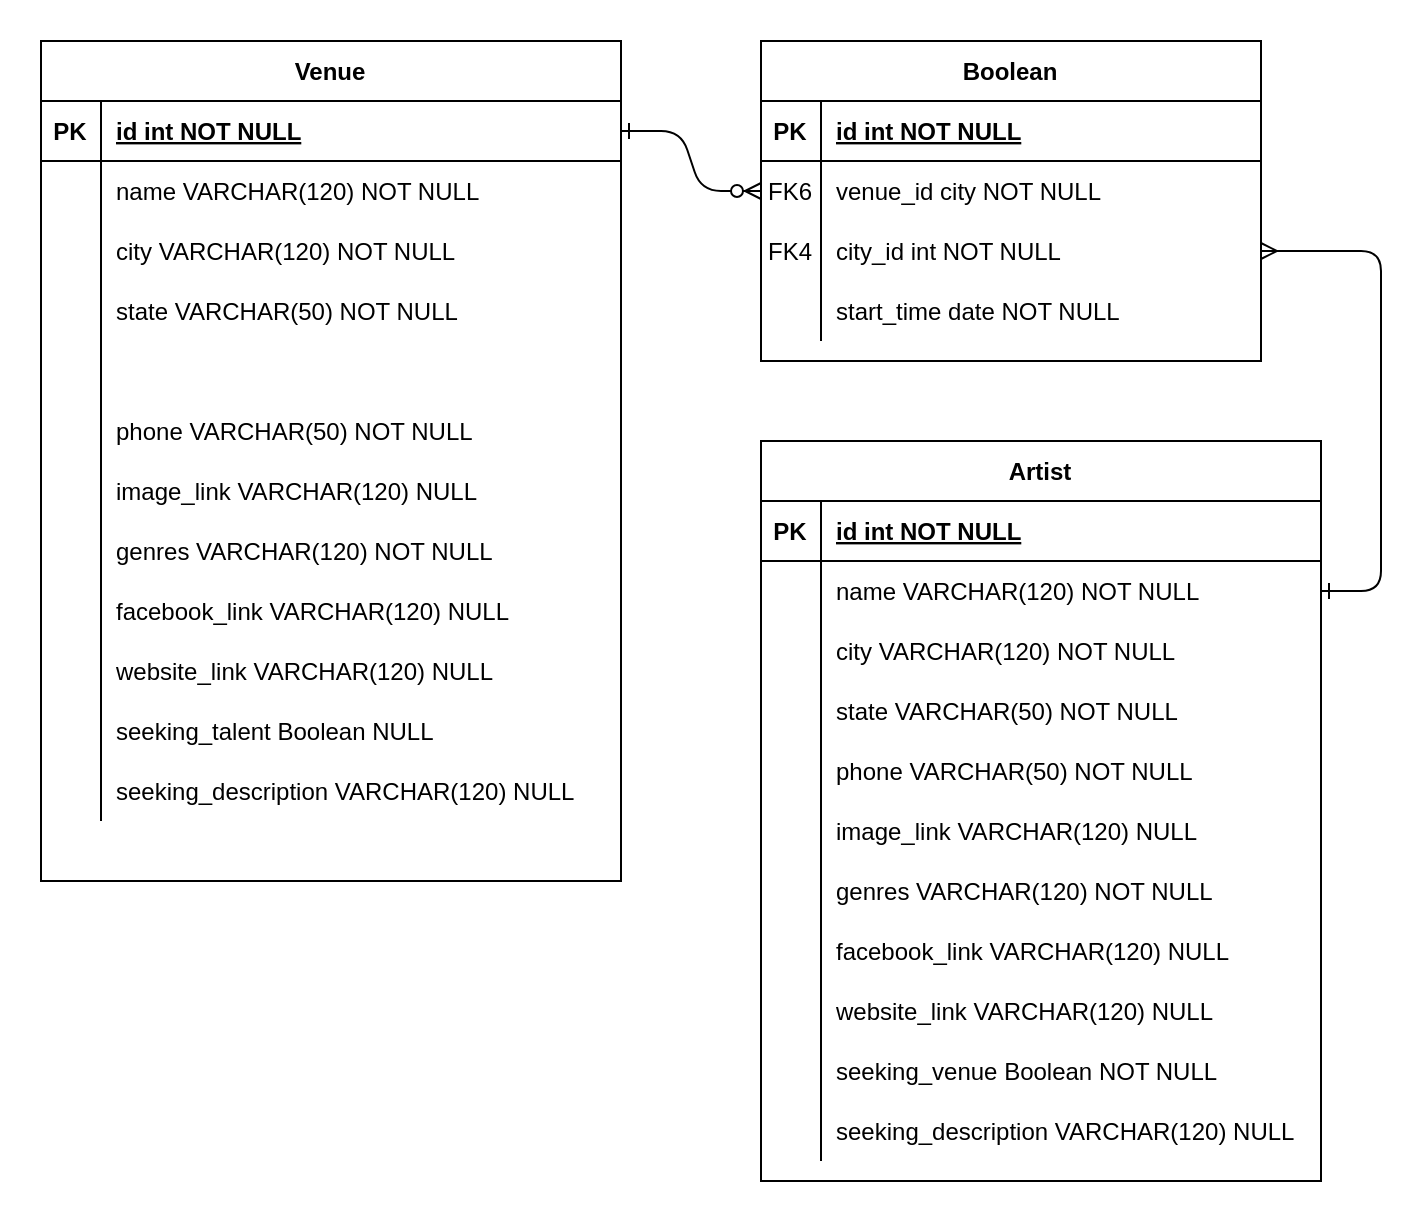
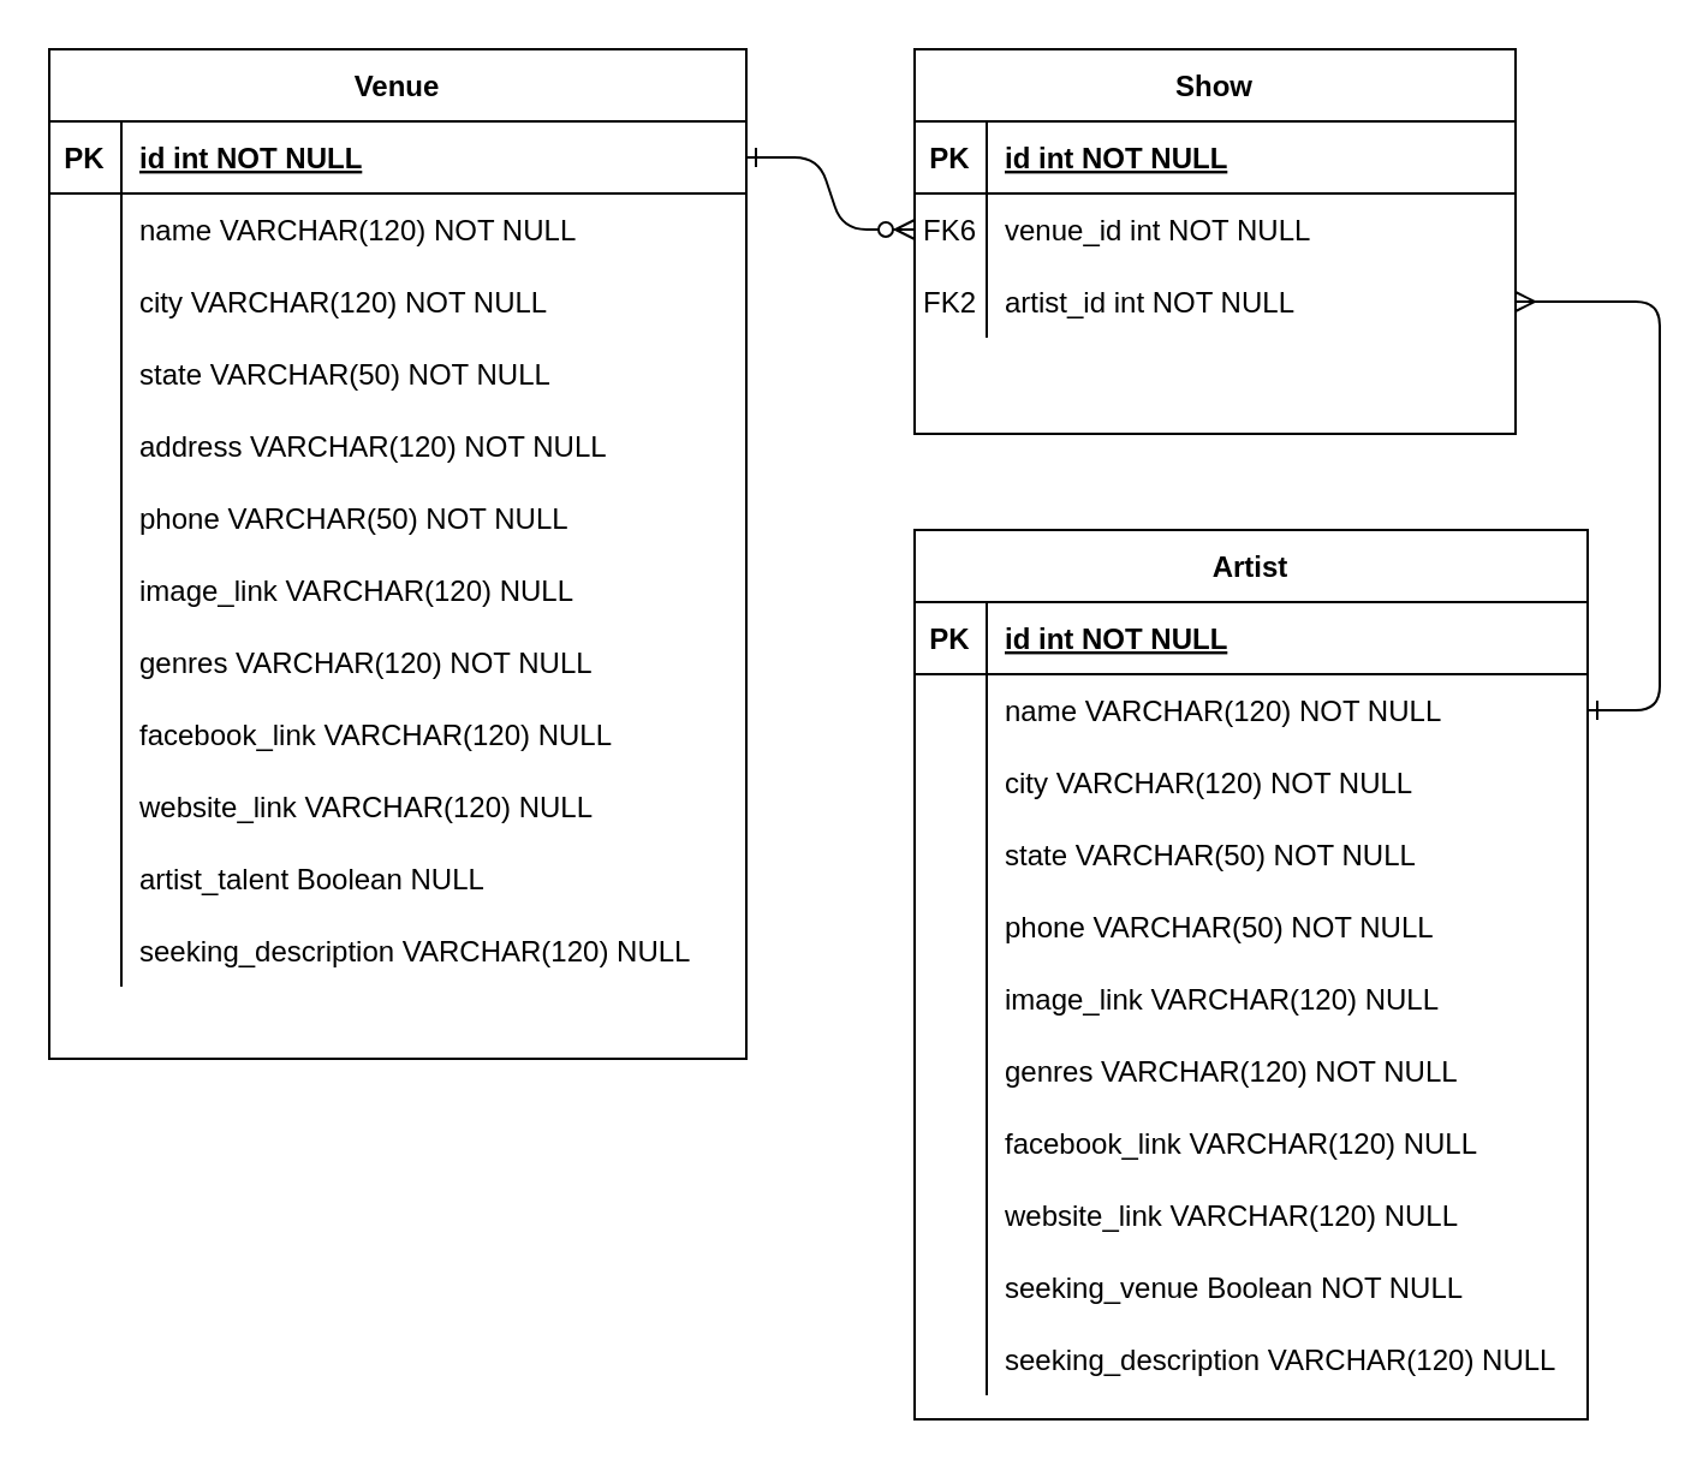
- <mxCell id="4" value="Boolean" style="shape=table;startSize=30;container=1;collapsible=1;childLayout=tableLayout;fixedRows=1;rowLines=0;fontStyle=1;align=center;resizeLast=1;" parent="1" vertex="1"><mxGeometry x="380" y="20" width="250" height="160" as="geometry" /></mxCell>
+ <mxCell id="4" value="Show" style="shape=table;startSize=30;container=1;collapsible=1;childLayout=tableLayout;fixedRows=1;rowLines=0;fontStyle=1;align=center;resizeLast=1;" parent="1" vertex="1"><mxGeometry x="380" y="20" width="250" height="160" as="geometry" /></mxCell>
- <mxCell id="10" value="venue_id city NOT NULL" style="shape=partialRectangle;overflow=hidden;connectable=0;fillColor=none;top=0;left=0;bottom=0;right=0;align=left;spacingLeft=6;" parent="8" vertex="1"><mxGeometry x="30" width="220" height="30" as="geometry"><mxRectangle width="220" height="30" as="alternateBounds" /></mxGeometry></mxCell>
+ <mxCell id="10" value="venue_id int NOT NULL" style="shape=partialRectangle;overflow=hidden;connectable=0;fillColor=none;top=0;left=0;bottom=0;right=0;align=left;spacingLeft=6;" parent="8" vertex="1"><mxGeometry x="30" width="220" height="30" as="geometry"><mxRectangle width="220" height="30" as="alternateBounds" /></mxGeometry></mxCell>
- <mxCell id="12" value="FK4" style="shape=partialRectangle;overflow=hidden;connectable=0;fillColor=none;top=0;left=0;bottom=0;right=0;" parent="11" vertex="1"><mxGeometry width="30" height="30" as="geometry"><mxRectangle width="30" height="30" as="alternateBounds" /></mxGeometry></mxCell>
+ <mxCell id="12" value="FK2" style="shape=partialRectangle;overflow=hidden;connectable=0;fillColor=none;top=0;left=0;bottom=0;right=0;" parent="11" vertex="1"><mxGeometry width="30" height="30" as="geometry"><mxRectangle width="30" height="30" as="alternateBounds" /></mxGeometry></mxCell>
- <mxCell id="13" value="city_id int NOT NULL" style="shape=partialRectangle;overflow=hidden;connectable=0;fillColor=none;top=0;left=0;bottom=0;right=0;align=left;spacingLeft=6;" parent="11" vertex="1"><mxGeometry x="30" width="220" height="30" as="geometry"><mxRectangle width="220" height="30" as="alternateBounds" /></mxGeometry></mxCell>
+ <mxCell id="13" value="artist_id int NOT NULL" style="shape=partialRectangle;overflow=hidden;connectable=0;fillColor=none;top=0;left=0;bottom=0;right=0;align=left;spacingLeft=6;" parent="11" vertex="1"><mxGeometry x="30" width="220" height="30" as="geometry"><mxRectangle width="220" height="30" as="alternateBounds" /></mxGeometry></mxCell>
- <mxCell id="16" value="start_time date NOT NULL" style="shape=partialRectangle;overflow=hidden;connectable=0;fillColor=none;top=0;left=0;bottom=0;right=0;align=left;spacingLeft=6;" parent="14" vertex="1"><mxGeometry x="30" width="220" height="30" as="geometry"><mxRectangle width="220" height="30" as="alternateBounds" /></mxGeometry></mxCell>
+ <mxCell id="66" value="address VARCHAR(120) NOT NULL" style="shape=partialRectangle;overflow=hidden;connectable=0;fillColor=none;top=0;left=0;bottom=0;right=0;align=left;spacingLeft=6;" parent="64" vertex="1"><mxGeometry x="30" width="260" height="30" as="geometry"><mxRectangle width="260" height="30" as="alternateBounds" /></mxGeometry></mxCell>
- <mxCell id="84" value="seeking_talent Boolean NULL" style="shape=partialRectangle;overflow=hidden;connectable=0;fillColor=none;top=0;left=0;bottom=0;right=0;align=left;spacingLeft=6;" parent="82" vertex="1"><mxGeometry x="30" width="260" height="30" as="geometry"><mxRectangle width="260" height="30" as="alternateBounds" /></mxGeometry></mxCell>
+ <mxCell id="84" value="artist_talent Boolean NULL" style="shape=partialRectangle;overflow=hidden;connectable=0;fillColor=none;top=0;left=0;bottom=0;right=0;align=left;spacingLeft=6;" parent="82" vertex="1"><mxGeometry x="30" width="260" height="30" as="geometry"><mxRectangle width="260" height="30" as="alternateBounds" /></mxGeometry></mxCell>
